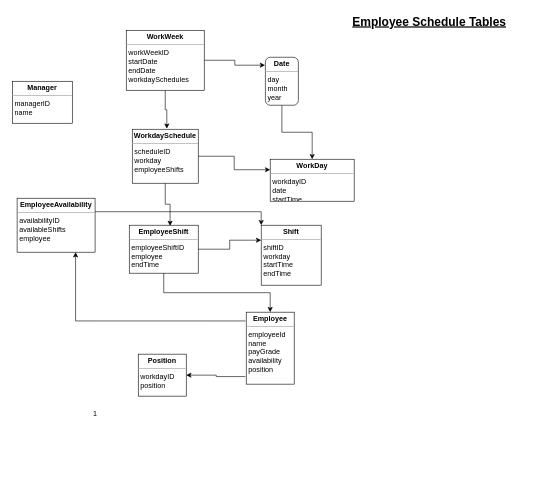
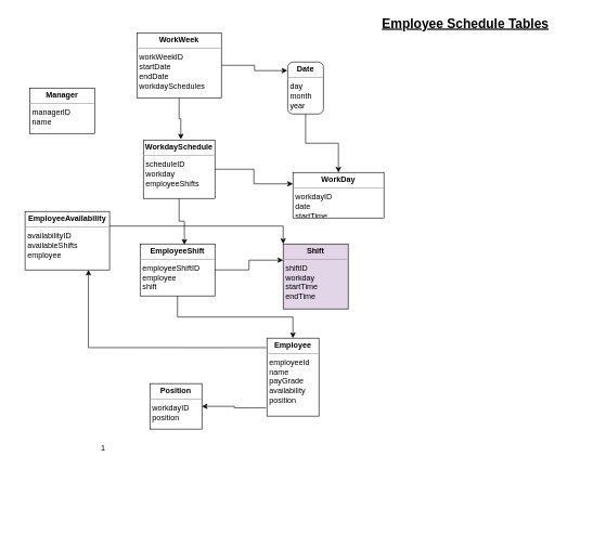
- <mxCell id="19" value="&lt;p style=&quot;margin: 0px ; margin-top: 4px ; text-align: center&quot;&gt;&lt;b&gt;Manager&lt;/b&gt;&lt;/p&gt;&lt;hr size=&quot;1&quot;&gt;&lt;p style=&quot;margin: 0px ; margin-left: 4px&quot;&gt;managerID&lt;/p&gt;&lt;p style=&quot;margin: 0px ; margin-left: 4px&quot;&gt;name&lt;/p&gt;&lt;p style=&quot;margin: 0px ; margin-left: 4px&quot;&gt;&lt;br&gt;&lt;/p&gt;" style="verticalAlign=top;align=left;overflow=fill;fontSize=12;fontFamily=Helvetica;html=1;" vertex="1" parent="4"><mxGeometry y="115" width="100" height="70" as="geometry" /></mxCell>
+ <mxCell id="19" value="&lt;p style=&quot;margin: 0px ; margin-top: 4px ; text-align: center&quot;&gt;&lt;b&gt;Manager&lt;/b&gt;&lt;/p&gt;&lt;hr size=&quot;1&quot;&gt;&lt;p style=&quot;margin: 0px ; margin-left: 4px&quot;&gt;managerID&lt;/p&gt;&lt;p style=&quot;margin: 0px ; margin-left: 4px&quot;&gt;name&lt;/p&gt;&lt;p style=&quot;margin: 0px ; margin-left: 4px&quot;&gt;&lt;br&gt;&lt;/p&gt;" style="verticalAlign=top;align=left;overflow=fill;fontSize=12;fontFamily=Helvetica;html=1;" vertex="1" parent="4"><mxGeometry x="25" y="115" width="100" height="70" as="geometry" /></mxCell>
- <mxCell id="5" value="&lt;p style=&quot;margin: 0px ; margin-top: 4px ; text-align: center&quot;&gt;&lt;b&gt;EmployeeAvailability&lt;/b&gt;&lt;/p&gt;&lt;hr size=&quot;1&quot;&gt;&lt;p style=&quot;margin: 0px ; margin-left: 4px&quot;&gt;availabilityID&lt;/p&gt;&lt;p style=&quot;margin: 0px ; margin-left: 4px&quot;&gt;availableShifts&lt;/p&gt;&lt;p style=&quot;margin: 0px ; margin-left: 4px&quot;&gt;employee&lt;/p&gt;" style="verticalAlign=top;align=left;overflow=fill;fontSize=12;fontFamily=Helvetica;html=1;" vertex="1" parent="4"><mxGeometry x="8" y="310" width="130" height="90" as="geometry" /></mxCell>
+ <mxCell id="5" value="&lt;p style=&quot;margin: 0px ; margin-top: 4px ; text-align: center&quot;&gt;&lt;b&gt;EmployeeAvailability&lt;/b&gt;&lt;/p&gt;&lt;hr size=&quot;1&quot;&gt;&lt;p style=&quot;margin: 0px ; margin-left: 4px&quot;&gt;availabilityID&lt;/p&gt;&lt;p style=&quot;margin: 0px ; margin-left: 4px&quot;&gt;availableShifts&lt;/p&gt;&lt;p style=&quot;margin: 0px ; margin-left: 4px&quot;&gt;employee&lt;/p&gt;" style="verticalAlign=top;align=left;overflow=fill;fontSize=12;fontFamily=Helvetica;html=1;" vertex="1" parent="4"><mxGeometry x="18" y="305" width="130" height="90" as="geometry" /></mxCell>
- <mxCell id="6" value="&lt;p style=&quot;margin: 0px ; margin-top: 4px ; text-align: center&quot;&gt;&lt;b&gt;EmployeeShift&lt;/b&gt;&lt;/p&gt;&lt;hr size=&quot;1&quot;&gt;&lt;p style=&quot;margin: 0px ; margin-left: 4px&quot;&gt;employeeShiftID&lt;/p&gt;&lt;p style=&quot;margin: 0px ; margin-left: 4px&quot;&gt;employee&lt;/p&gt;&lt;p style=&quot;margin: 0px ; margin-left: 4px&quot;&gt;endTime&lt;/p&gt;" style="verticalAlign=top;align=left;overflow=fill;fontSize=12;fontFamily=Helvetica;html=1;" vertex="1" parent="4"><mxGeometry x="195" y="355" width="115" height="80" as="geometry" /></mxCell>
+ <mxCell id="6" value="&lt;p style=&quot;margin: 0px ; margin-top: 4px ; text-align: center&quot;&gt;&lt;b&gt;EmployeeShift&lt;/b&gt;&lt;/p&gt;&lt;hr size=&quot;1&quot;&gt;&lt;p style=&quot;margin: 0px ; margin-left: 4px&quot;&gt;employeeShiftID&lt;/p&gt;&lt;p style=&quot;margin: 0px ; margin-left: 4px&quot;&gt;employee&lt;/p&gt;&lt;p style=&quot;margin: 0px ; margin-left: 4px&quot;&gt;shift&lt;/p&gt;" style="verticalAlign=top;align=left;overflow=fill;fontSize=12;fontFamily=Helvetica;html=1;" vertex="1" parent="4"><mxGeometry x="195" y="355" width="115" height="80" as="geometry" /></mxCell>
- <mxCell id="7" value="&lt;p style=&quot;margin: 0px ; margin-top: 4px ; text-align: center&quot;&gt;&lt;b&gt;Shift&lt;/b&gt;&lt;/p&gt;&lt;hr size=&quot;1&quot;&gt;&lt;p style=&quot;margin: 0px ; margin-left: 4px&quot;&gt;shiftID&lt;/p&gt;&lt;p style=&quot;margin: 0px ; margin-left: 4px&quot;&gt;workday&lt;/p&gt;&lt;p style=&quot;margin: 0px ; margin-left: 4px&quot;&gt;startTime&lt;/p&gt;&lt;p style=&quot;margin: 0px ; margin-left: 4px&quot;&gt;endTime&lt;/p&gt;" style="verticalAlign=top;align=left;overflow=fill;fontSize=12;fontFamily=Helvetica;html=1;" vertex="1" parent="4"><mxGeometry x="415" y="355" width="100" height="100" as="geometry" /></mxCell>
+ <mxCell id="7" value="&lt;p style=&quot;margin: 0px ; margin-top: 4px ; text-align: center&quot;&gt;&lt;b&gt;Shift&lt;/b&gt;&lt;/p&gt;&lt;hr size=&quot;1&quot;&gt;&lt;p style=&quot;margin: 0px ; margin-left: 4px&quot;&gt;shiftID&lt;/p&gt;&lt;p style=&quot;margin: 0px ; margin-left: 4px&quot;&gt;workday&lt;/p&gt;&lt;p style=&quot;margin: 0px ; margin-left: 4px&quot;&gt;startTime&lt;/p&gt;&lt;p style=&quot;margin: 0px ; margin-left: 4px&quot;&gt;endTime&lt;/p&gt;" style="verticalAlign=top;align=left;overflow=fill;fontSize=12;fontFamily=Helvetica;html=1;fillColor=#e1d5e7;" vertex="1" parent="4"><mxGeometry x="415" y="355" width="100" height="100" as="geometry" /></mxCell>
